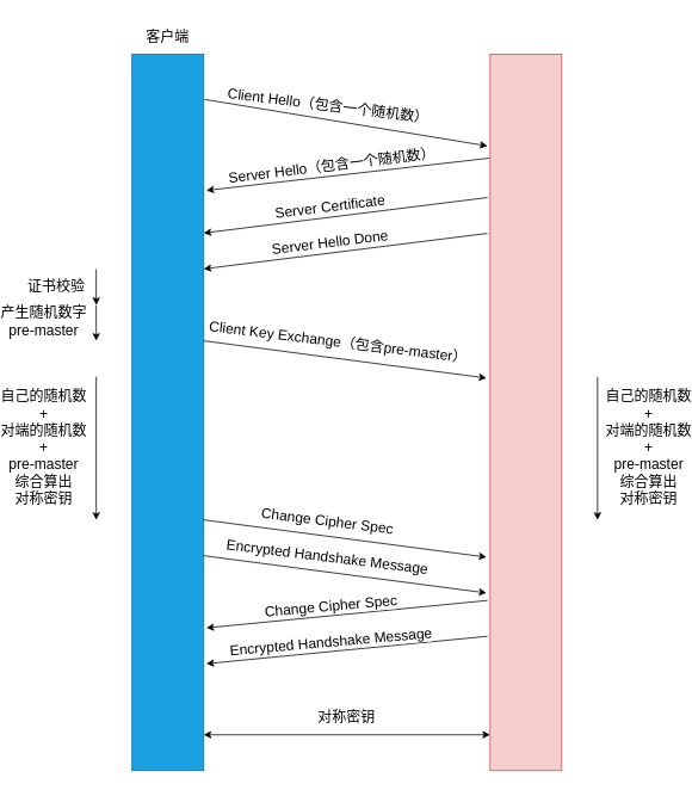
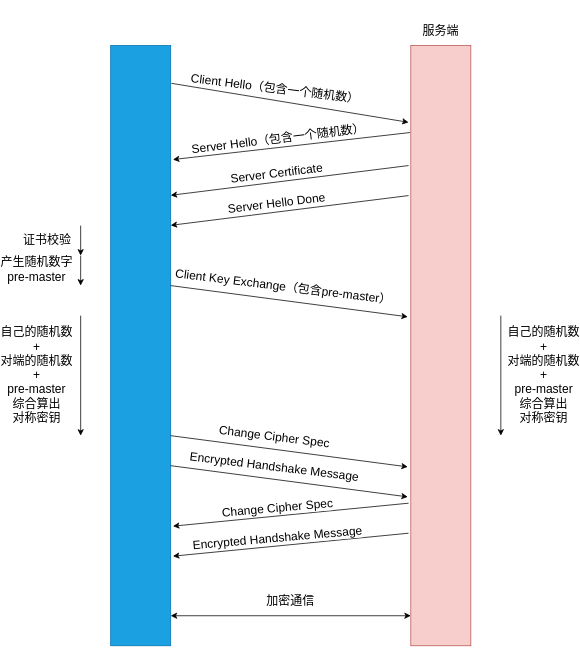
- <mxCell id="10" value="&lt;span style=&quot;font-size: 16px&quot;&gt;客户端&lt;/span&gt;" style="text;html=1;strokeColor=none;fillColor=none;align=center;verticalAlign=middle;whiteSpace=wrap;rounded=0;" vertex="1" parent="1"><mxGeometry x="60" y="20" width="80" height="40" as="geometry" /></mxCell>
+ <mxCell id="11" value="&lt;span style=&quot;font-size: 16px&quot;&gt;服务端&lt;/span&gt;" style="text;html=1;strokeColor=none;fillColor=none;align=center;verticalAlign=middle;whiteSpace=wrap;rounded=0;" vertex="1" parent="1"><mxGeometry x="460" y="20" width="80" height="40" as="geometry" /></mxCell>
- <mxCell id="9" value="&lt;span style=&quot;font-size: 16px&quot;&gt;对称密钥&lt;/span&gt;" style="text;html=1;strokeColor=none;fillColor=none;align=center;verticalAlign=middle;whiteSpace=wrap;rounded=0;" vertex="1" parent="1"><mxGeometry x="260" y="780" width="80" height="40" as="geometry" /></mxCell>
+ <mxCell id="9" value="&lt;span style=&quot;font-size: 16px&quot;&gt;加密通信&lt;/span&gt;" style="text;html=1;strokeColor=none;fillColor=none;align=center;verticalAlign=middle;whiteSpace=wrap;rounded=0;" vertex="1" parent="1"><mxGeometry x="260" y="780" width="80" height="40" as="geometry" /></mxCell>
